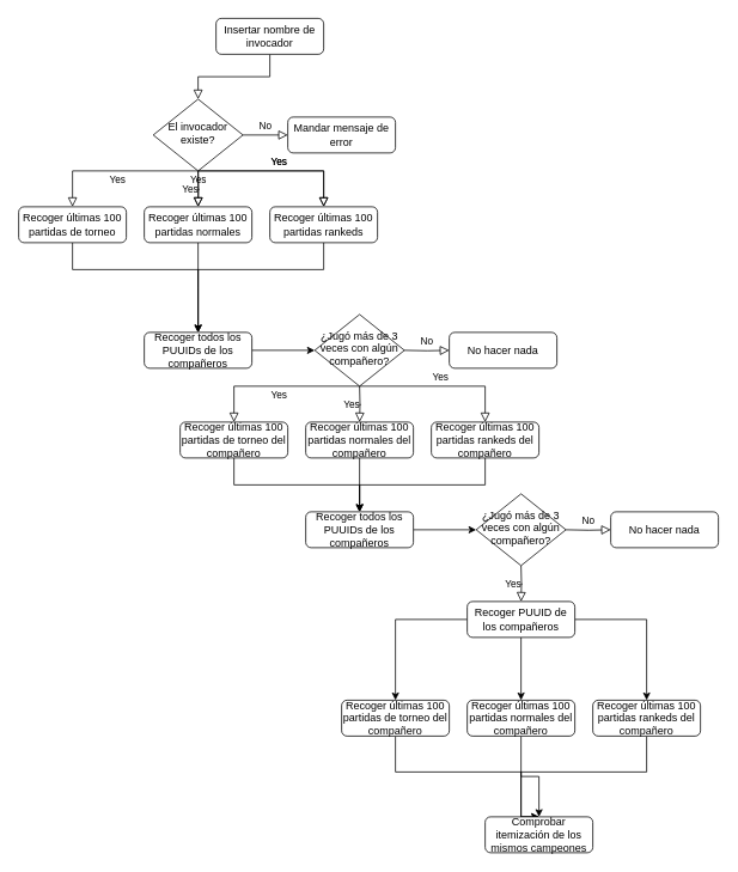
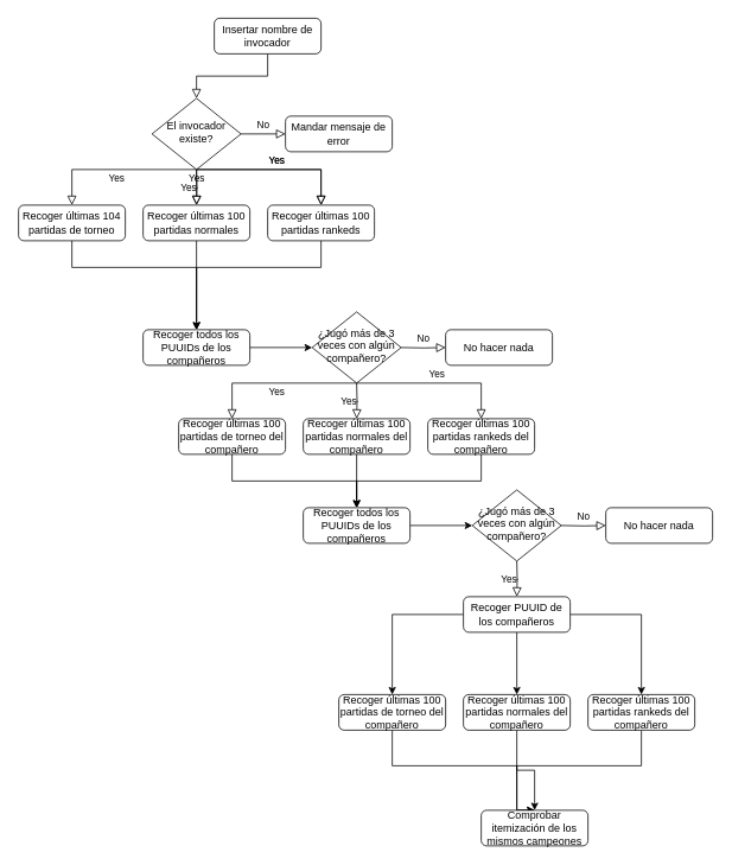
- <mxCell id="13" value="Recoger últimas 100 partidas de torneo" style="rounded=1;whiteSpace=wrap;html=1;fontSize=12;glass=0;strokeWidth=1;shadow=0;" vertex="1" parent="1"><mxGeometry x="20" y="230" width="120" height="40" as="geometry" /></mxCell>
+ <mxCell id="13" value="Recoger últimas 104 partidas de torneo" style="rounded=1;whiteSpace=wrap;html=1;fontSize=12;glass=0;strokeWidth=1;shadow=0;" vertex="1" parent="1"><mxGeometry x="20" y="230" width="120" height="40" as="geometry" /></mxCell>
